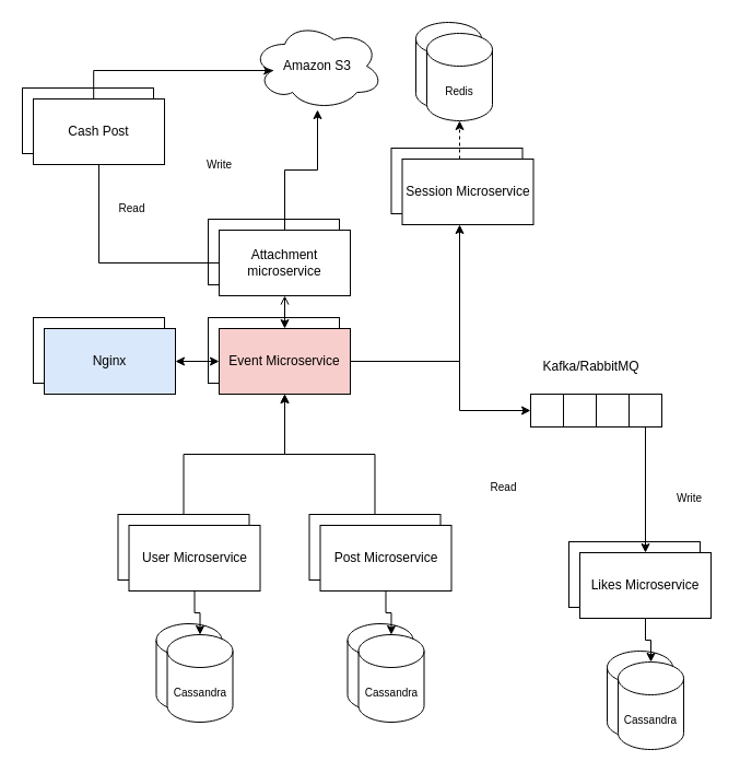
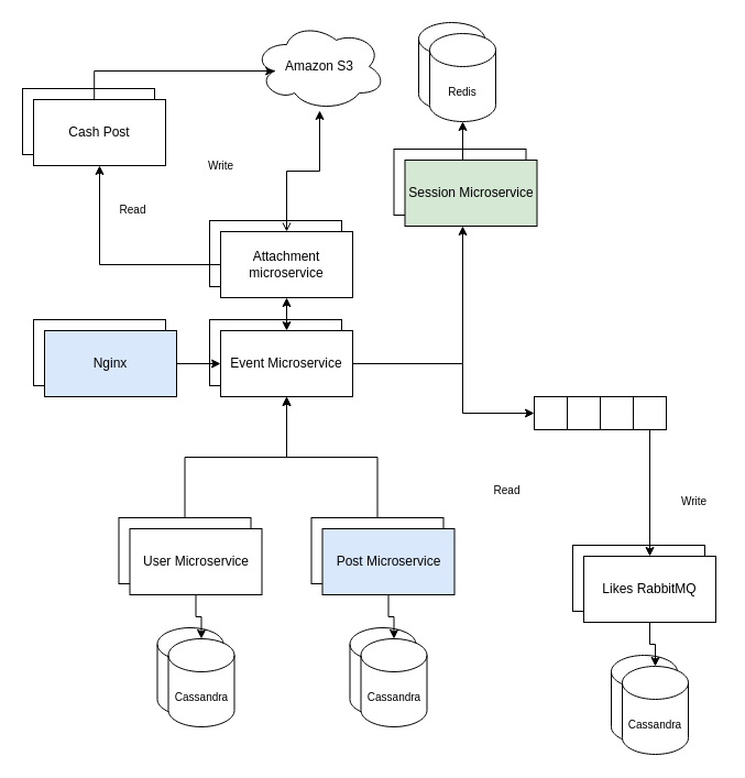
- <mxCell id="15" value="" style="edgeStyle=elbowEdgeStyle;rounded=0;orthogonalLoop=1;jettySize=auto;html=1;fontSize=10;startArrow=none;startFill=0;endArrow=classic;endFill=1;dashed=1;" edge="1" parent="1" source="16" target="49"><mxGeometry relative="1" as="geometry" /></mxCell>
+ <mxCell id="15" value="" style="edgeStyle=elbowEdgeStyle;rounded=0;orthogonalLoop=1;jettySize=auto;html=1;fontSize=10;startArrow=none;startFill=0;endArrow=classic;endFill=1;" edge="1" parent="1" source="16" target="49"><mxGeometry relative="1" as="geometry" /></mxCell>
- <mxCell id="8" value="" style="edgeStyle=orthogonalEdgeStyle;rounded=0;orthogonalLoop=1;jettySize=auto;html=1;fontSize=10;startArrow=none;startFill=0;exitX=0;exitY=0.5;exitDx=0;exitDy=0;endArrow=none;" edge="1" parent="1" source="9" target="6"><mxGeometry relative="1" as="geometry"><mxPoint x="20" y="220" as="sourcePoint" /></mxGeometry></mxCell>
+ <mxCell id="8" value="" style="edgeStyle=orthogonalEdgeStyle;rounded=0;orthogonalLoop=1;jettySize=auto;html=1;fontSize=10;startArrow=none;startFill=0;exitX=0;exitY=0.5;exitDx=0;exitDy=0;" edge="1" parent="1" source="9" target="6"><mxGeometry relative="1" as="geometry"><mxPoint x="20" y="220" as="sourcePoint" /></mxGeometry></mxCell>
- <mxCell id="16" value="Session Microservice" style="rounded=0;whiteSpace=wrap;html=1;" vertex="1" parent="1"><mxGeometry x="367.5" y="145" width="120" height="60" as="geometry" /></mxCell>
+ <mxCell id="16" value="Session Microservice" style="rounded=0;whiteSpace=wrap;html=1;fillColor=#d5e8d4;" vertex="1" parent="1"><mxGeometry x="367.5" y="145" width="120" height="60" as="geometry" /></mxCell>
- <mxCell id="26" value="" style="edgeStyle=orthogonalEdgeStyle;rounded=0;orthogonalLoop=1;jettySize=auto;html=1;fontSize=10;startArrow=classic;startFill=1;endArrow=none;endFill=0;entryX=0.5;entryY=0;entryDx=0;entryDy=0;" edge="1" parent="1" source="27" target="9"><mxGeometry relative="1" as="geometry" /></mxCell>
+ <mxCell id="26" value="" style="edgeStyle=orthogonalEdgeStyle;rounded=0;orthogonalLoop=1;jettySize=auto;html=1;fontSize=10;startArrow=classic;startFill=1;endArrow=open;endFill=0;entryX=0.5;entryY=0;entryDx=0;entryDy=0;" edge="1" parent="1" source="27" target="9"><mxGeometry relative="1" as="geometry" /></mxCell>
- <mxCell id="20" value="" style="edgeStyle=orthogonalEdgeStyle;rounded=0;orthogonalLoop=1;jettySize=auto;html=1;fontSize=10;startArrow=classic;startFill=1;endArrow=open;" edge="1" parent="1" source="24" target="9"><mxGeometry relative="1" as="geometry" /></mxCell>
+ <mxCell id="20" value="" style="edgeStyle=orthogonalEdgeStyle;rounded=0;orthogonalLoop=1;jettySize=auto;html=1;fontSize=10;startArrow=classic;startFill=1;" edge="1" parent="1" source="24" target="9"><mxGeometry relative="1" as="geometry" /></mxCell>
- <mxCell id="18" value="" style="edgeStyle=orthogonalEdgeStyle;rounded=0;orthogonalLoop=1;jettySize=auto;html=1;fontSize=10;startArrow=classic;startFill=1;" edge="1" parent="1" source="24" target="4"><mxGeometry relative="1" as="geometry" /></mxCell>
+ <mxCell id="18" value="" style="edgeStyle=orthogonalEdgeStyle;rounded=0;orthogonalLoop=1;jettySize=auto;html=1;fontSize=10;startArrow=classic;startFill=1;endArrow=none;" edge="1" parent="1" source="24" target="4"><mxGeometry relative="1" as="geometry" /></mxCell>
- <mxCell id="24" value="Event Microservice" style="rounded=0;whiteSpace=wrap;html=1;fillColor=#f8cecc;" vertex="1" parent="1"><mxGeometry x="200" y="300" width="120" height="60" as="geometry" /></mxCell>
+ <mxCell id="24" value="Event Microservice" style="rounded=0;whiteSpace=wrap;html=1;" vertex="1" parent="1"><mxGeometry x="200" y="300" width="120" height="60" as="geometry" /></mxCell>
- <mxCell id="33" value="Kafka/RabbitMQ" style="text;html=1;align=center;verticalAlign=middle;resizable=0;points=[];autosize=1;strokeColor=none;fillColor=none;" vertex="1" parent="1"><mxGeometry x="485" y="320" width="110" height="30" as="geometry" /></mxCell>
- <mxCell id="11" value="Post Microservice" style="rounded=0;whiteSpace=wrap;html=1;" vertex="1" parent="1"><mxGeometry x="292.5" y="480" width="120" height="60" as="geometry" /></mxCell>
+ <mxCell id="11" value="Post Microservice" style="rounded=0;whiteSpace=wrap;html=1;fillColor=#dae8fc;" vertex="1" parent="1"><mxGeometry x="292.5" y="480" width="120" height="60" as="geometry" /></mxCell>
- <mxCell id="42" value="Likes Microservice" style="rounded=0;whiteSpace=wrap;html=1;" vertex="1" parent="1"><mxGeometry x="530" y="505" width="120" height="60" as="geometry" /></mxCell>
+ <mxCell id="42" value="Likes RabbitMQ" style="rounded=0;whiteSpace=wrap;html=1;" vertex="1" parent="1"><mxGeometry x="530" y="505" width="120" height="60" as="geometry" /></mxCell>
